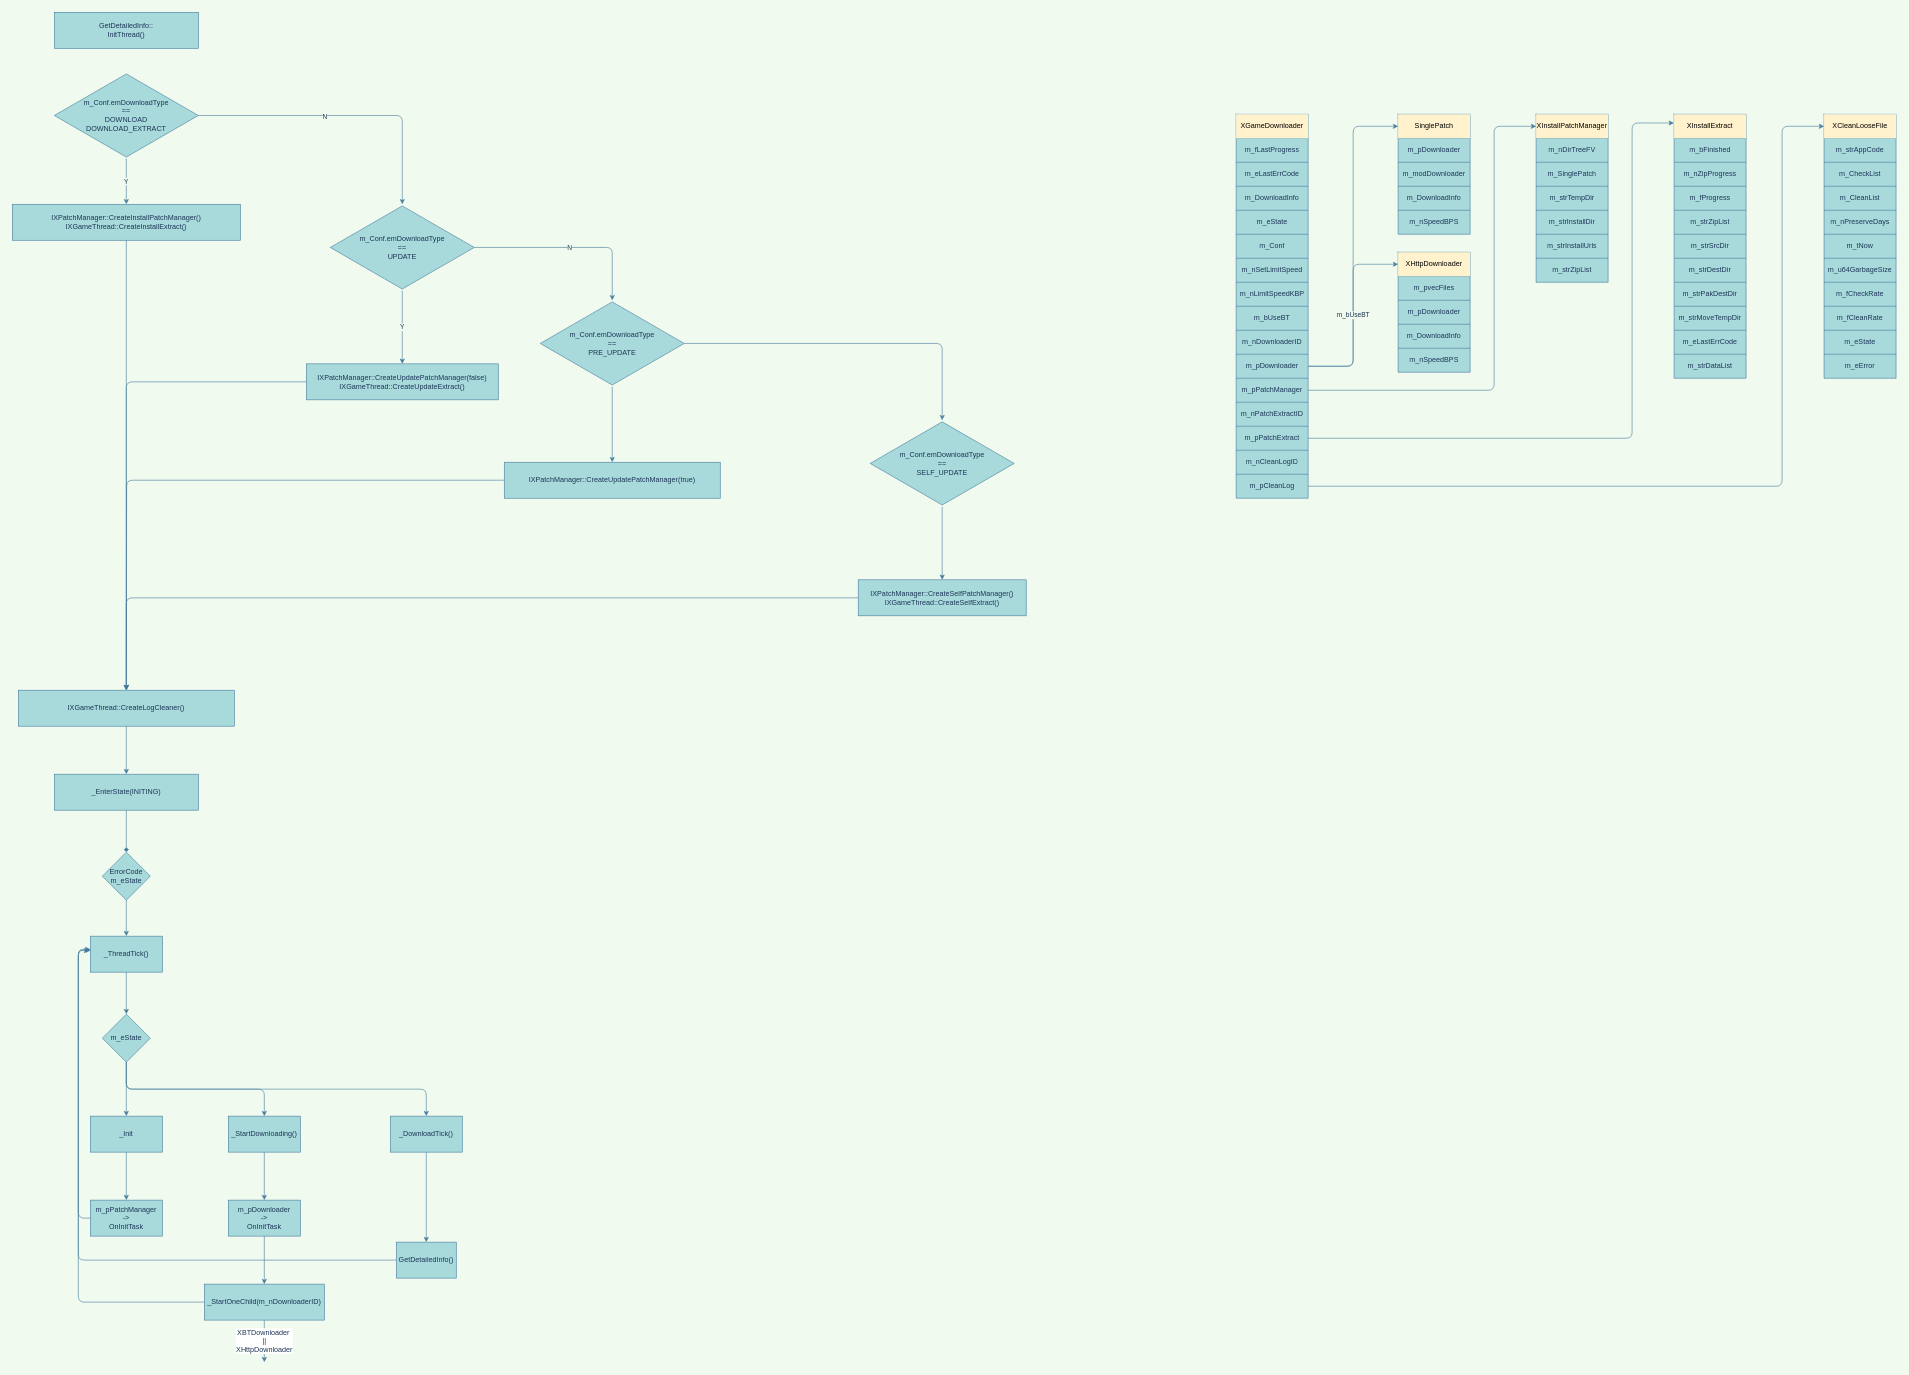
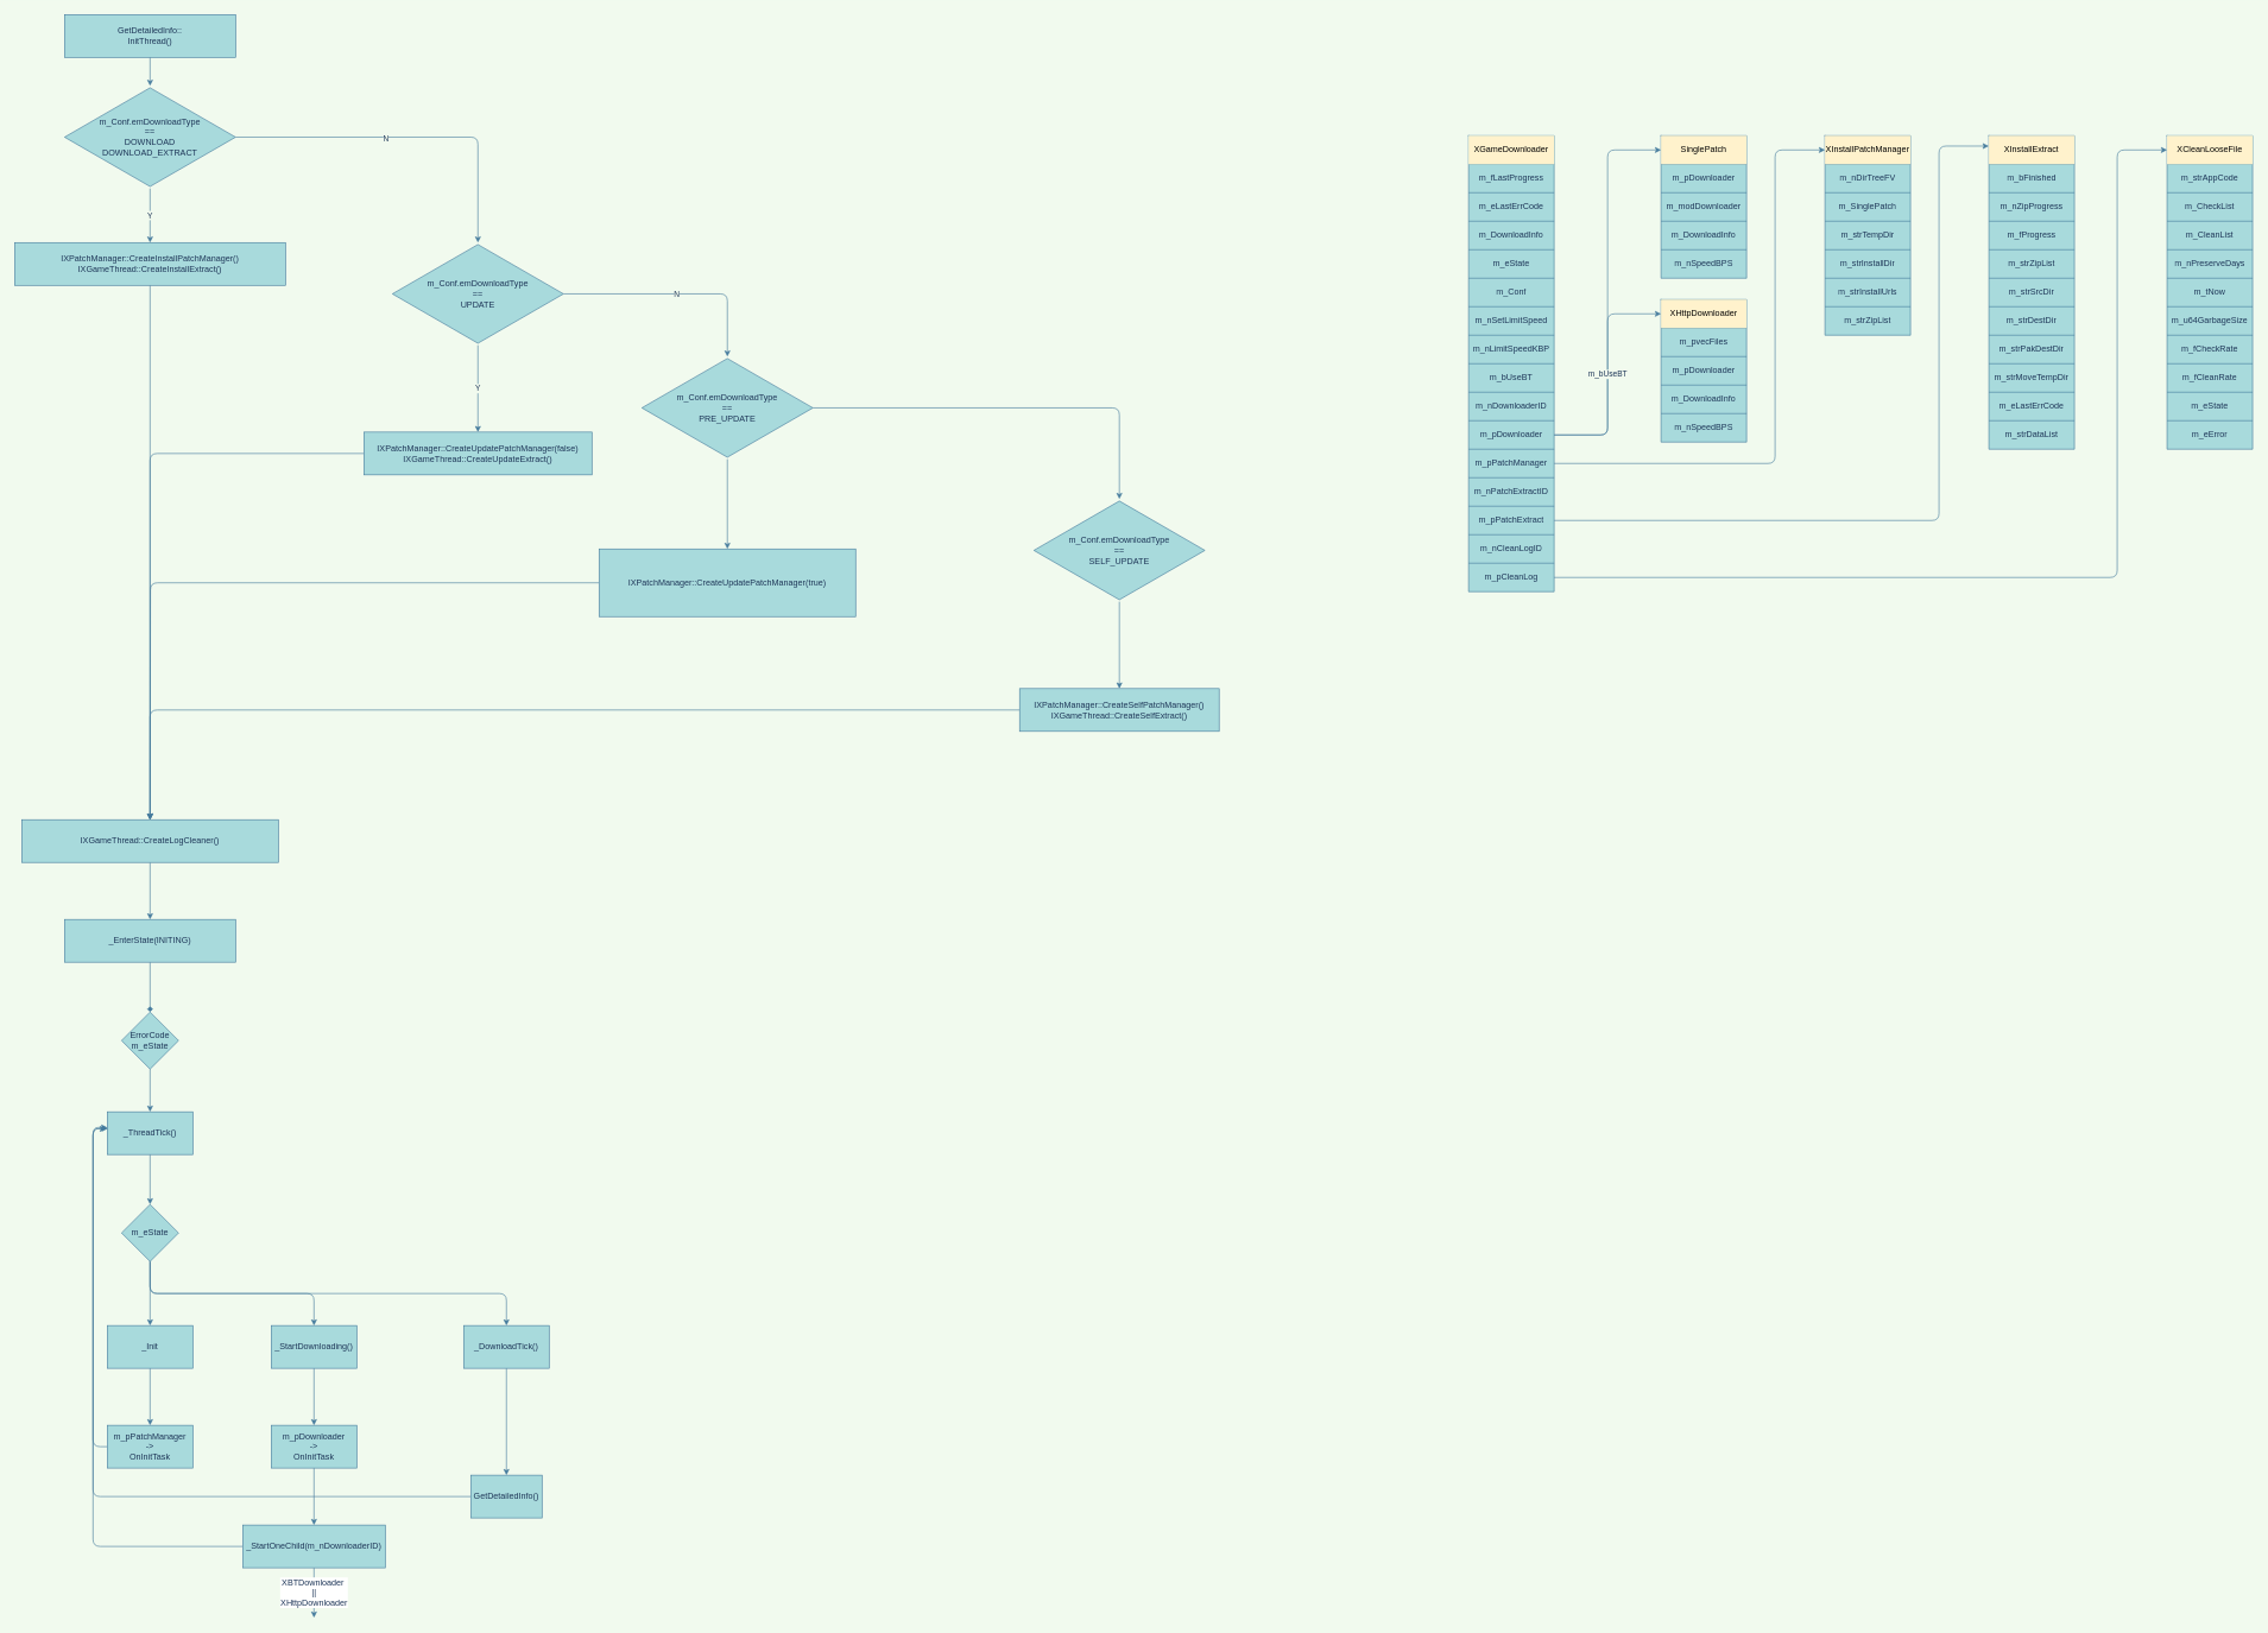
+ <mxCell id="8" value="" style="edgeStyle=orthogonalEdgeStyle;curved=0;rounded=1;sketch=0;orthogonalLoop=1;jettySize=auto;html=1;fontColor=#1D3557;strokeColor=#457B9D;fillColor=#A8DADC;labelBackgroundColor=#F1FAEE;" edge="1" parent="1" source="9" target="5"><mxGeometry relative="1" as="geometry" /></mxCell>
- <mxCell id="23" value="IXPatchManager::CreateUpdatePatchManager(true)" style="whiteSpace=wrap;html=1;fillColor=#A8DADC;strokeColor=#457B9D;fontColor=#1D3557;rounded=0;sketch=0;" vertex="1" parent="1"><mxGeometry x="840" y="770" width="360" height="60" as="geometry" /></mxCell>
+ <mxCell id="23" value="IXPatchManager::CreateUpdatePatchManager(true)" style="whiteSpace=wrap;html=1;fillColor=#A8DADC;strokeColor=#457B9D;fontColor=#1D3557;rounded=0;sketch=0;" vertex="1" parent="1"><mxGeometry x="840" y="770" width="360" height="95" as="geometry" /></mxCell>
